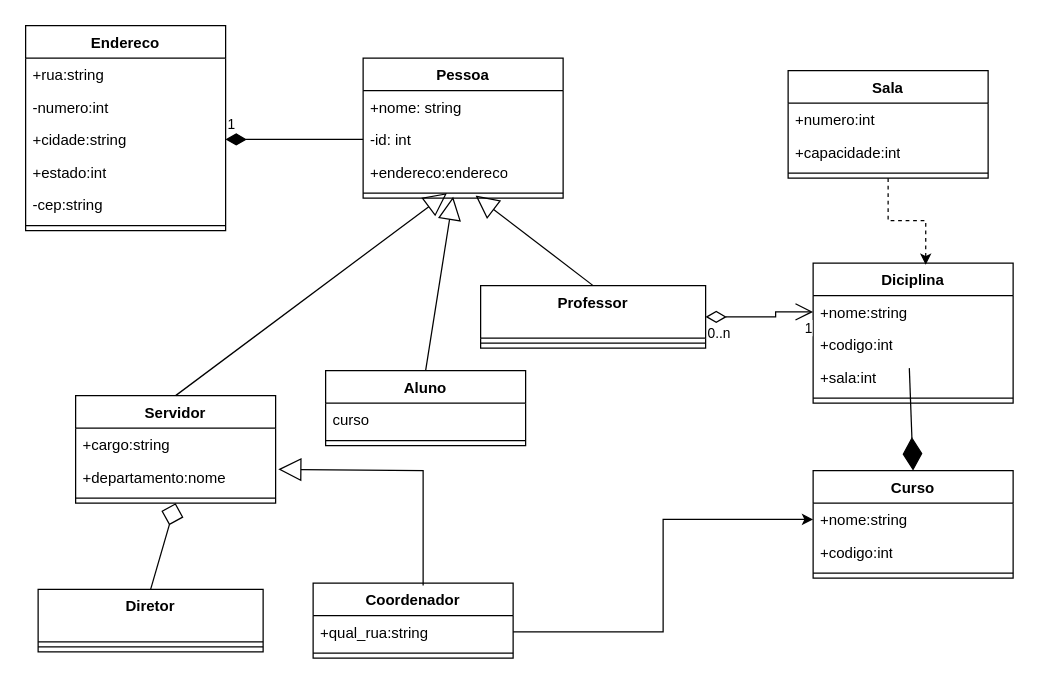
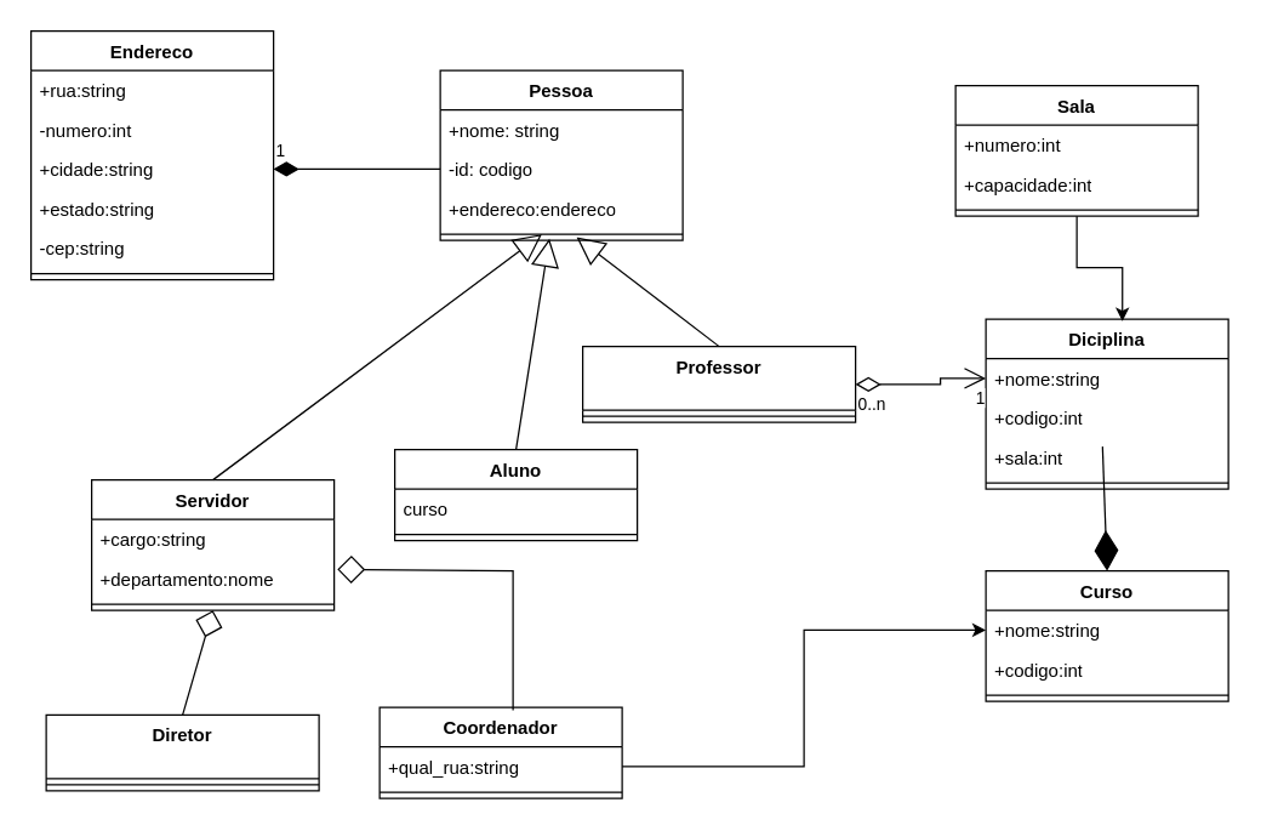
- <mxCell id="4" value="-id: int" style="text;strokeColor=none;fillColor=none;align=left;verticalAlign=top;spacingLeft=4;spacingRight=4;overflow=hidden;rotatable=0;points=[[0,0.5],[1,0.5]];portConstraint=eastwest;whiteSpace=wrap;html=1;" parent="2" vertex="1"><mxGeometry y="52" width="160" height="26" as="geometry" /></mxCell>
+ <mxCell id="4" value="-id: codigo" style="text;strokeColor=none;fillColor=none;align=left;verticalAlign=top;spacingLeft=4;spacingRight=4;overflow=hidden;rotatable=0;points=[[0,0.5],[1,0.5]];portConstraint=eastwest;whiteSpace=wrap;html=1;" parent="2" vertex="1"><mxGeometry y="52" width="160" height="26" as="geometry" /></mxCell>
- <mxCell id="11" value="+estado:int" style="text;strokeColor=none;fillColor=none;align=left;verticalAlign=top;spacingLeft=4;spacingRight=4;overflow=hidden;rotatable=0;points=[[0,0.5],[1,0.5]];portConstraint=eastwest;whiteSpace=wrap;html=1;" parent="7" vertex="1"><mxGeometry y="104" width="160" height="26" as="geometry" /></mxCell>
+ <mxCell id="11" value="+estado:string" style="text;strokeColor=none;fillColor=none;align=left;verticalAlign=top;spacingLeft=4;spacingRight=4;overflow=hidden;rotatable=0;points=[[0,0.5],[1,0.5]];portConstraint=eastwest;whiteSpace=wrap;html=1;" parent="7" vertex="1"><mxGeometry y="104" width="160" height="26" as="geometry" /></mxCell>
- <mxCell id="47" style="edgeStyle=orthogonalEdgeStyle;rounded=0;orthogonalLoop=1;jettySize=auto;html=1;entryX=0.563;entryY=0.012;entryDx=0;entryDy=0;entryPerimeter=0;dashed=1;" parent="1" source="48" target="18" edge="1"><mxGeometry relative="1" as="geometry"><mxPoint x="740" y="296" as="targetPoint" /></mxGeometry></mxCell>
+ <mxCell id="47" style="edgeStyle=orthogonalEdgeStyle;rounded=0;orthogonalLoop=1;jettySize=auto;html=1;entryX=0.563;entryY=0.012;entryDx=0;entryDy=0;entryPerimeter=0;" parent="1" source="48" target="18" edge="1"><mxGeometry relative="1" as="geometry"><mxPoint x="740" y="296" as="targetPoint" /></mxGeometry></mxCell>
- <mxCell id="41" value="" style="endArrow=block;endSize=16;endFill=0;html=1;rounded=0;entryX=1.013;entryY=0.269;entryDx=0;entryDy=0;exitX=0.55;exitY=0.033;exitDx=0;exitDy=0;exitPerimeter=0;entryPerimeter=0;" parent="1" source="36" target="32" edge="1"><mxGeometry width="160" relative="1" as="geometry"><mxPoint x="330" y="356" as="sourcePoint" /><mxPoint x="192" y="237" as="targetPoint" /><Array as="points"><mxPoint x="338" y="376" /></Array></mxGeometry></mxCell>
+ <mxCell id="41" value="" style="endArrow=diamond;endSize=16;endFill=0;html=1;rounded=0;entryX=1.013;entryY=0.269;entryDx=0;entryDy=0;exitX=0.55;exitY=0.033;exitDx=0;exitDy=0;exitPerimeter=0;entryPerimeter=0;" parent="1" source="36" target="32" edge="1"><mxGeometry width="160" relative="1" as="geometry"><mxPoint x="330" y="356" as="sourcePoint" /><mxPoint x="192" y="237" as="targetPoint" /><Array as="points"><mxPoint x="338" y="376" /></Array></mxGeometry></mxCell>
